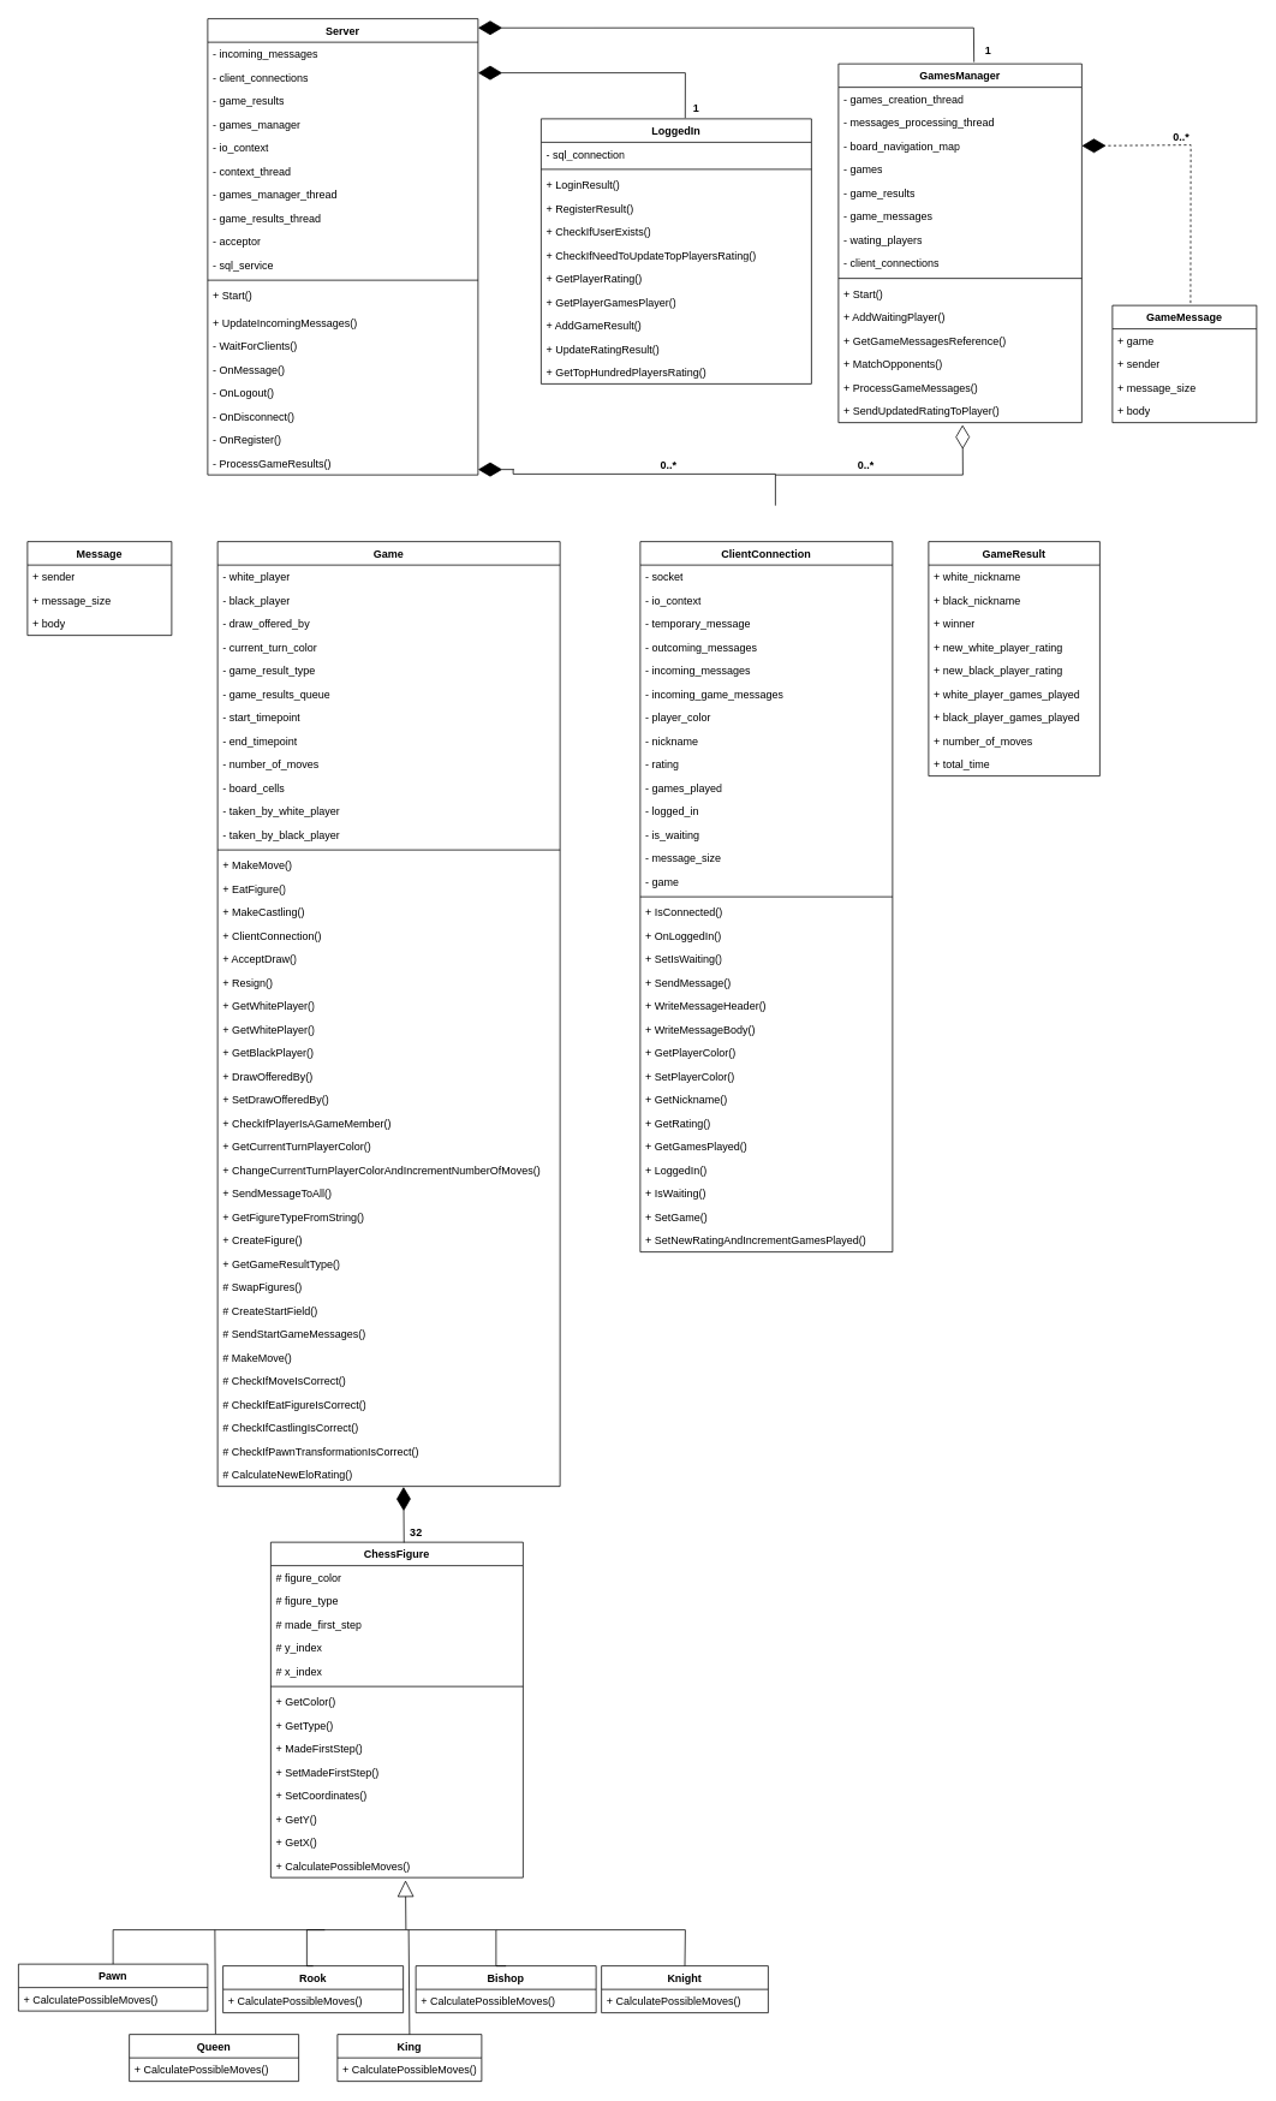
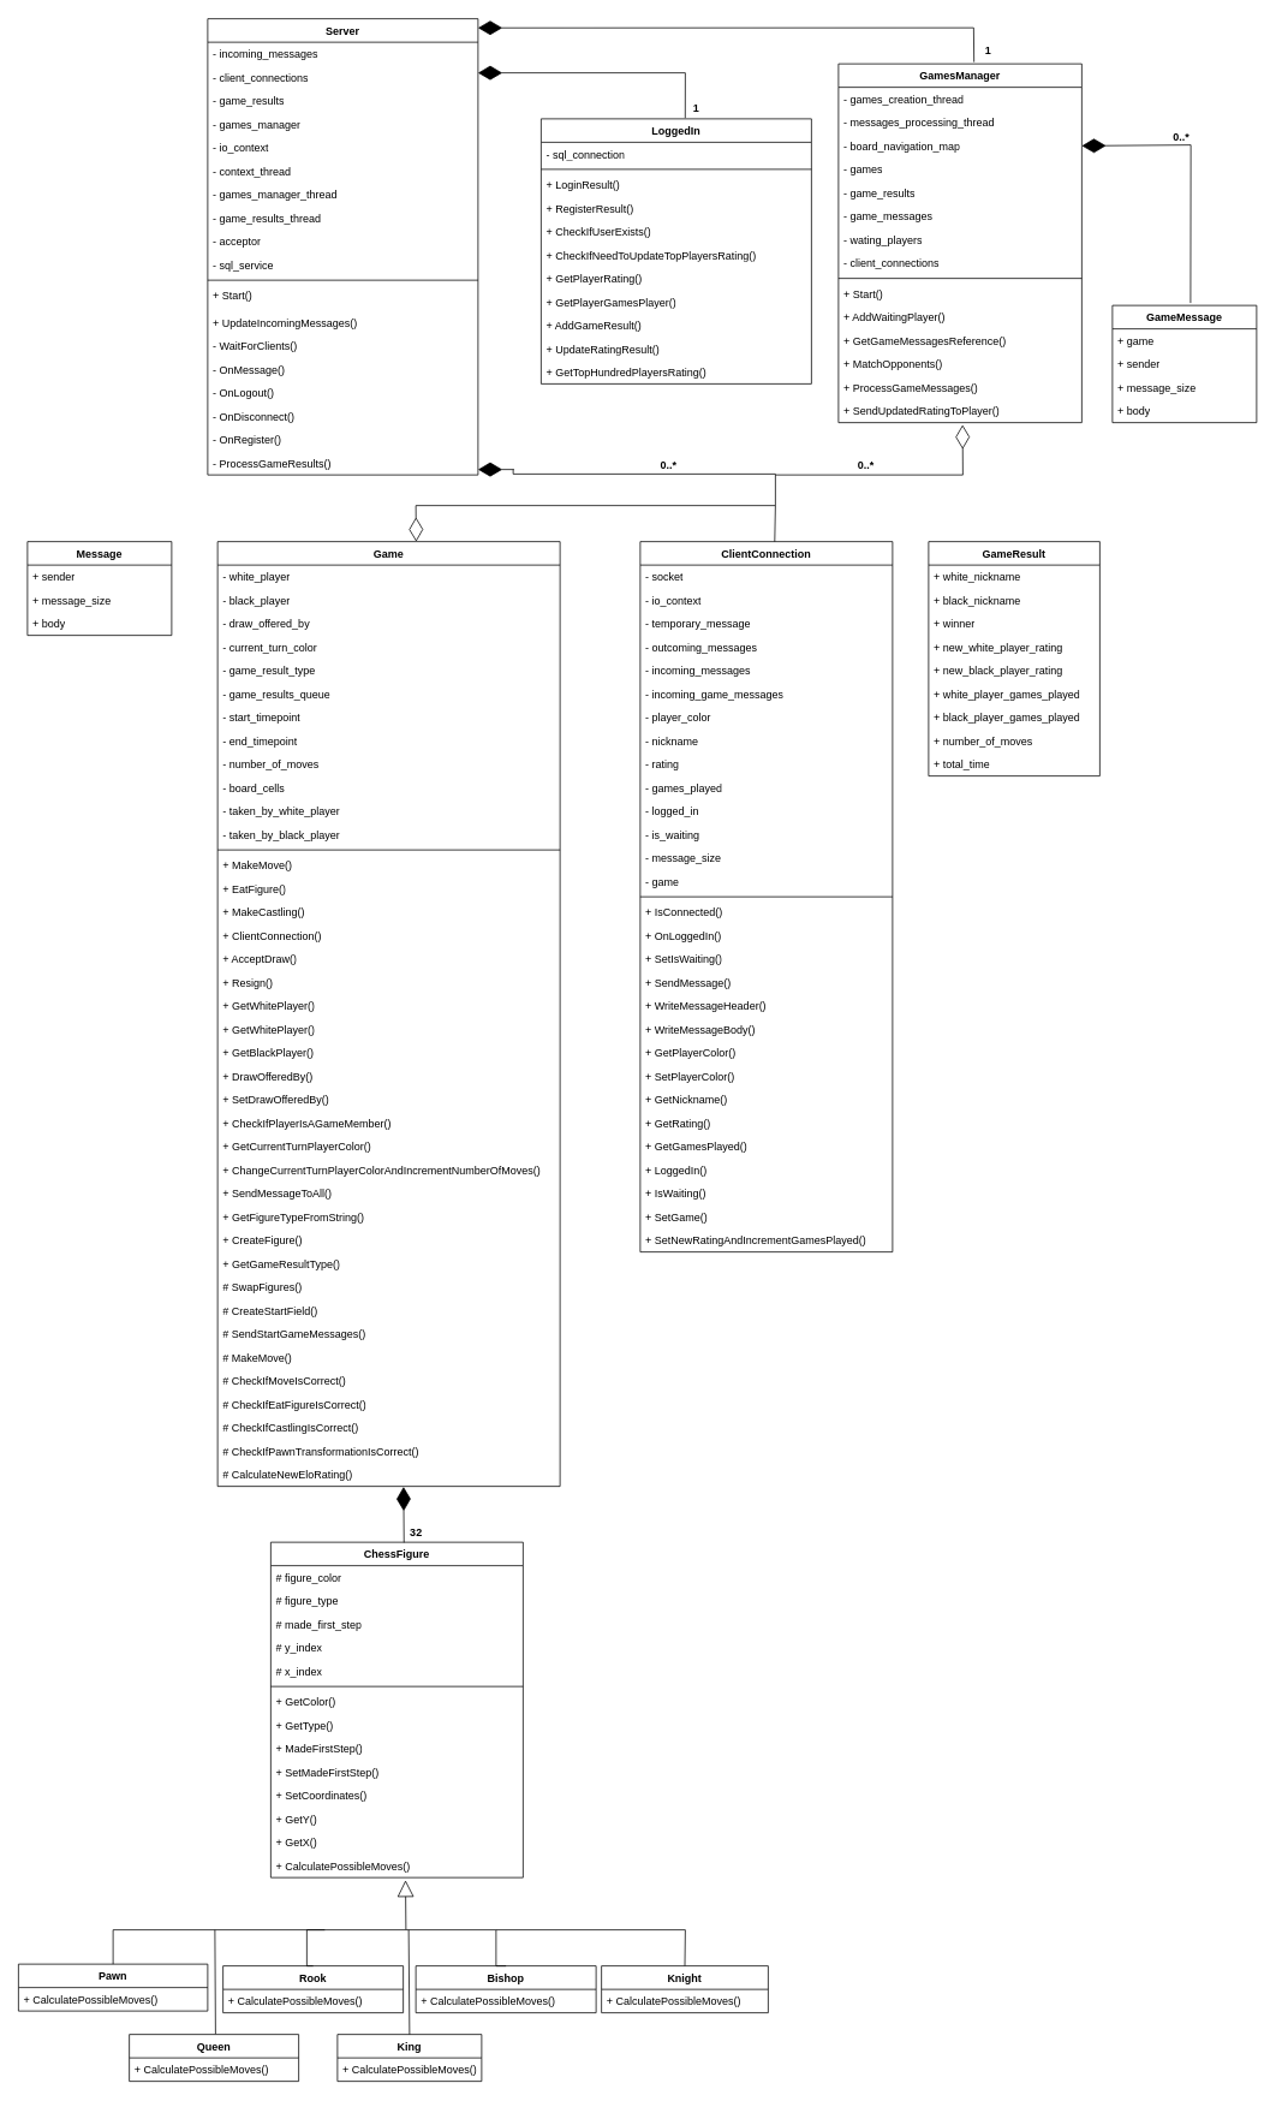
- <mxCell id="185" value="" style="endArrow=diamondThin;endFill=1;endSize=24;html=1;rounded=0;entryX=1;entryY=0.5;entryDx=0;entryDy=0;exitX=0.542;exitY=-0.021;exitDx=0;exitDy=0;exitPerimeter=0;dashed=1;" edge="1" parent="1" source="170" target="109"><mxGeometry width="160" relative="1" as="geometry"><mxPoint x="1050" y="340" as="sourcePoint" /><mxPoint x="1210" y="340" as="targetPoint" /><Array as="points"><mxPoint x="1321" y="160" /></Array></mxGeometry></mxCell>
+ <mxCell id="185" value="" style="endArrow=diamondThin;endFill=1;endSize=24;html=1;rounded=0;entryX=1;entryY=0.5;entryDx=0;entryDy=0;exitX=0.542;exitY=-0.021;exitDx=0;exitDy=0;exitPerimeter=0;" edge="1" parent="1" source="170" target="109"><mxGeometry width="160" relative="1" as="geometry"><mxPoint x="1050" y="340" as="sourcePoint" /><mxPoint x="1210" y="340" as="targetPoint" /><Array as="points"><mxPoint x="1321" y="160" /></Array></mxGeometry></mxCell>
+ <mxCell id="177" value="" style="endArrow=diamondThin;endFill=0;endSize=24;html=1;rounded=0;entryX=0.58;entryY=0;entryDx=0;entryDy=0;entryPerimeter=0;exitX=0.533;exitY=0;exitDx=0;exitDy=0;exitPerimeter=0;" edge="1" parent="1" source="22" target="53"><mxGeometry width="160" relative="1" as="geometry"><mxPoint x="860.24" y="596.06" as="sourcePoint" /><mxPoint x="465.82" y="600" as="targetPoint" /><Array as="points"><mxPoint x="860" y="560" /><mxPoint x="461" y="560" /></Array></mxGeometry></mxCell>
